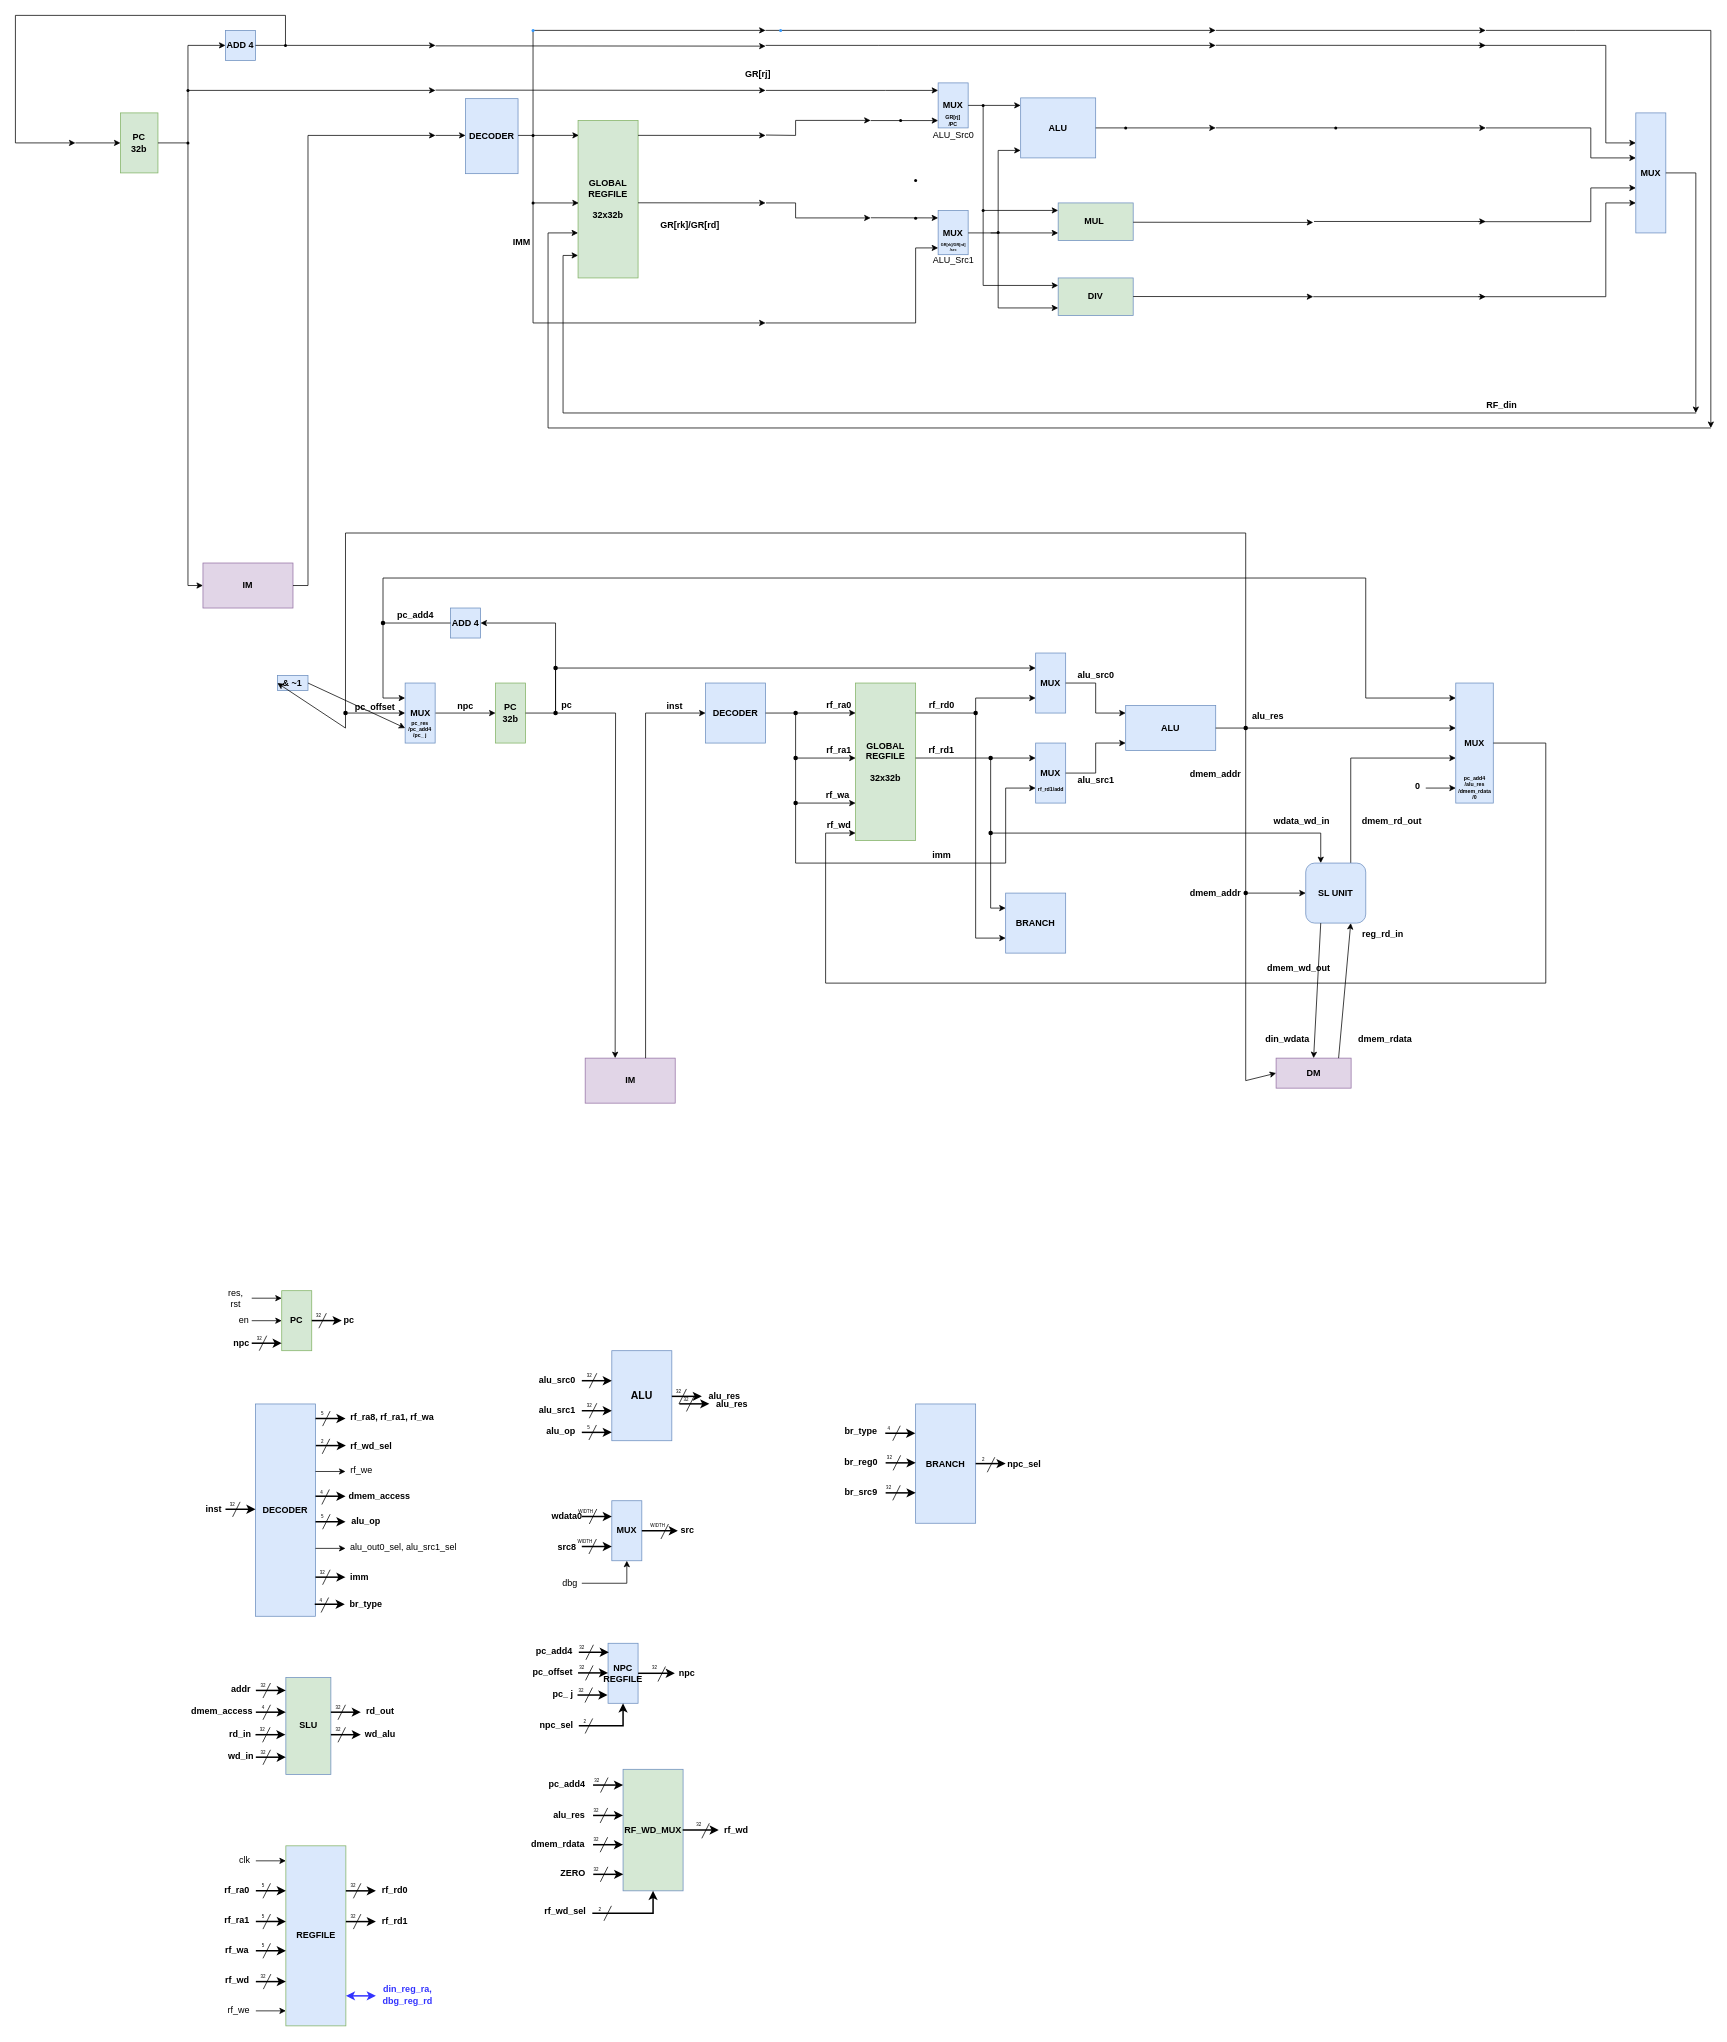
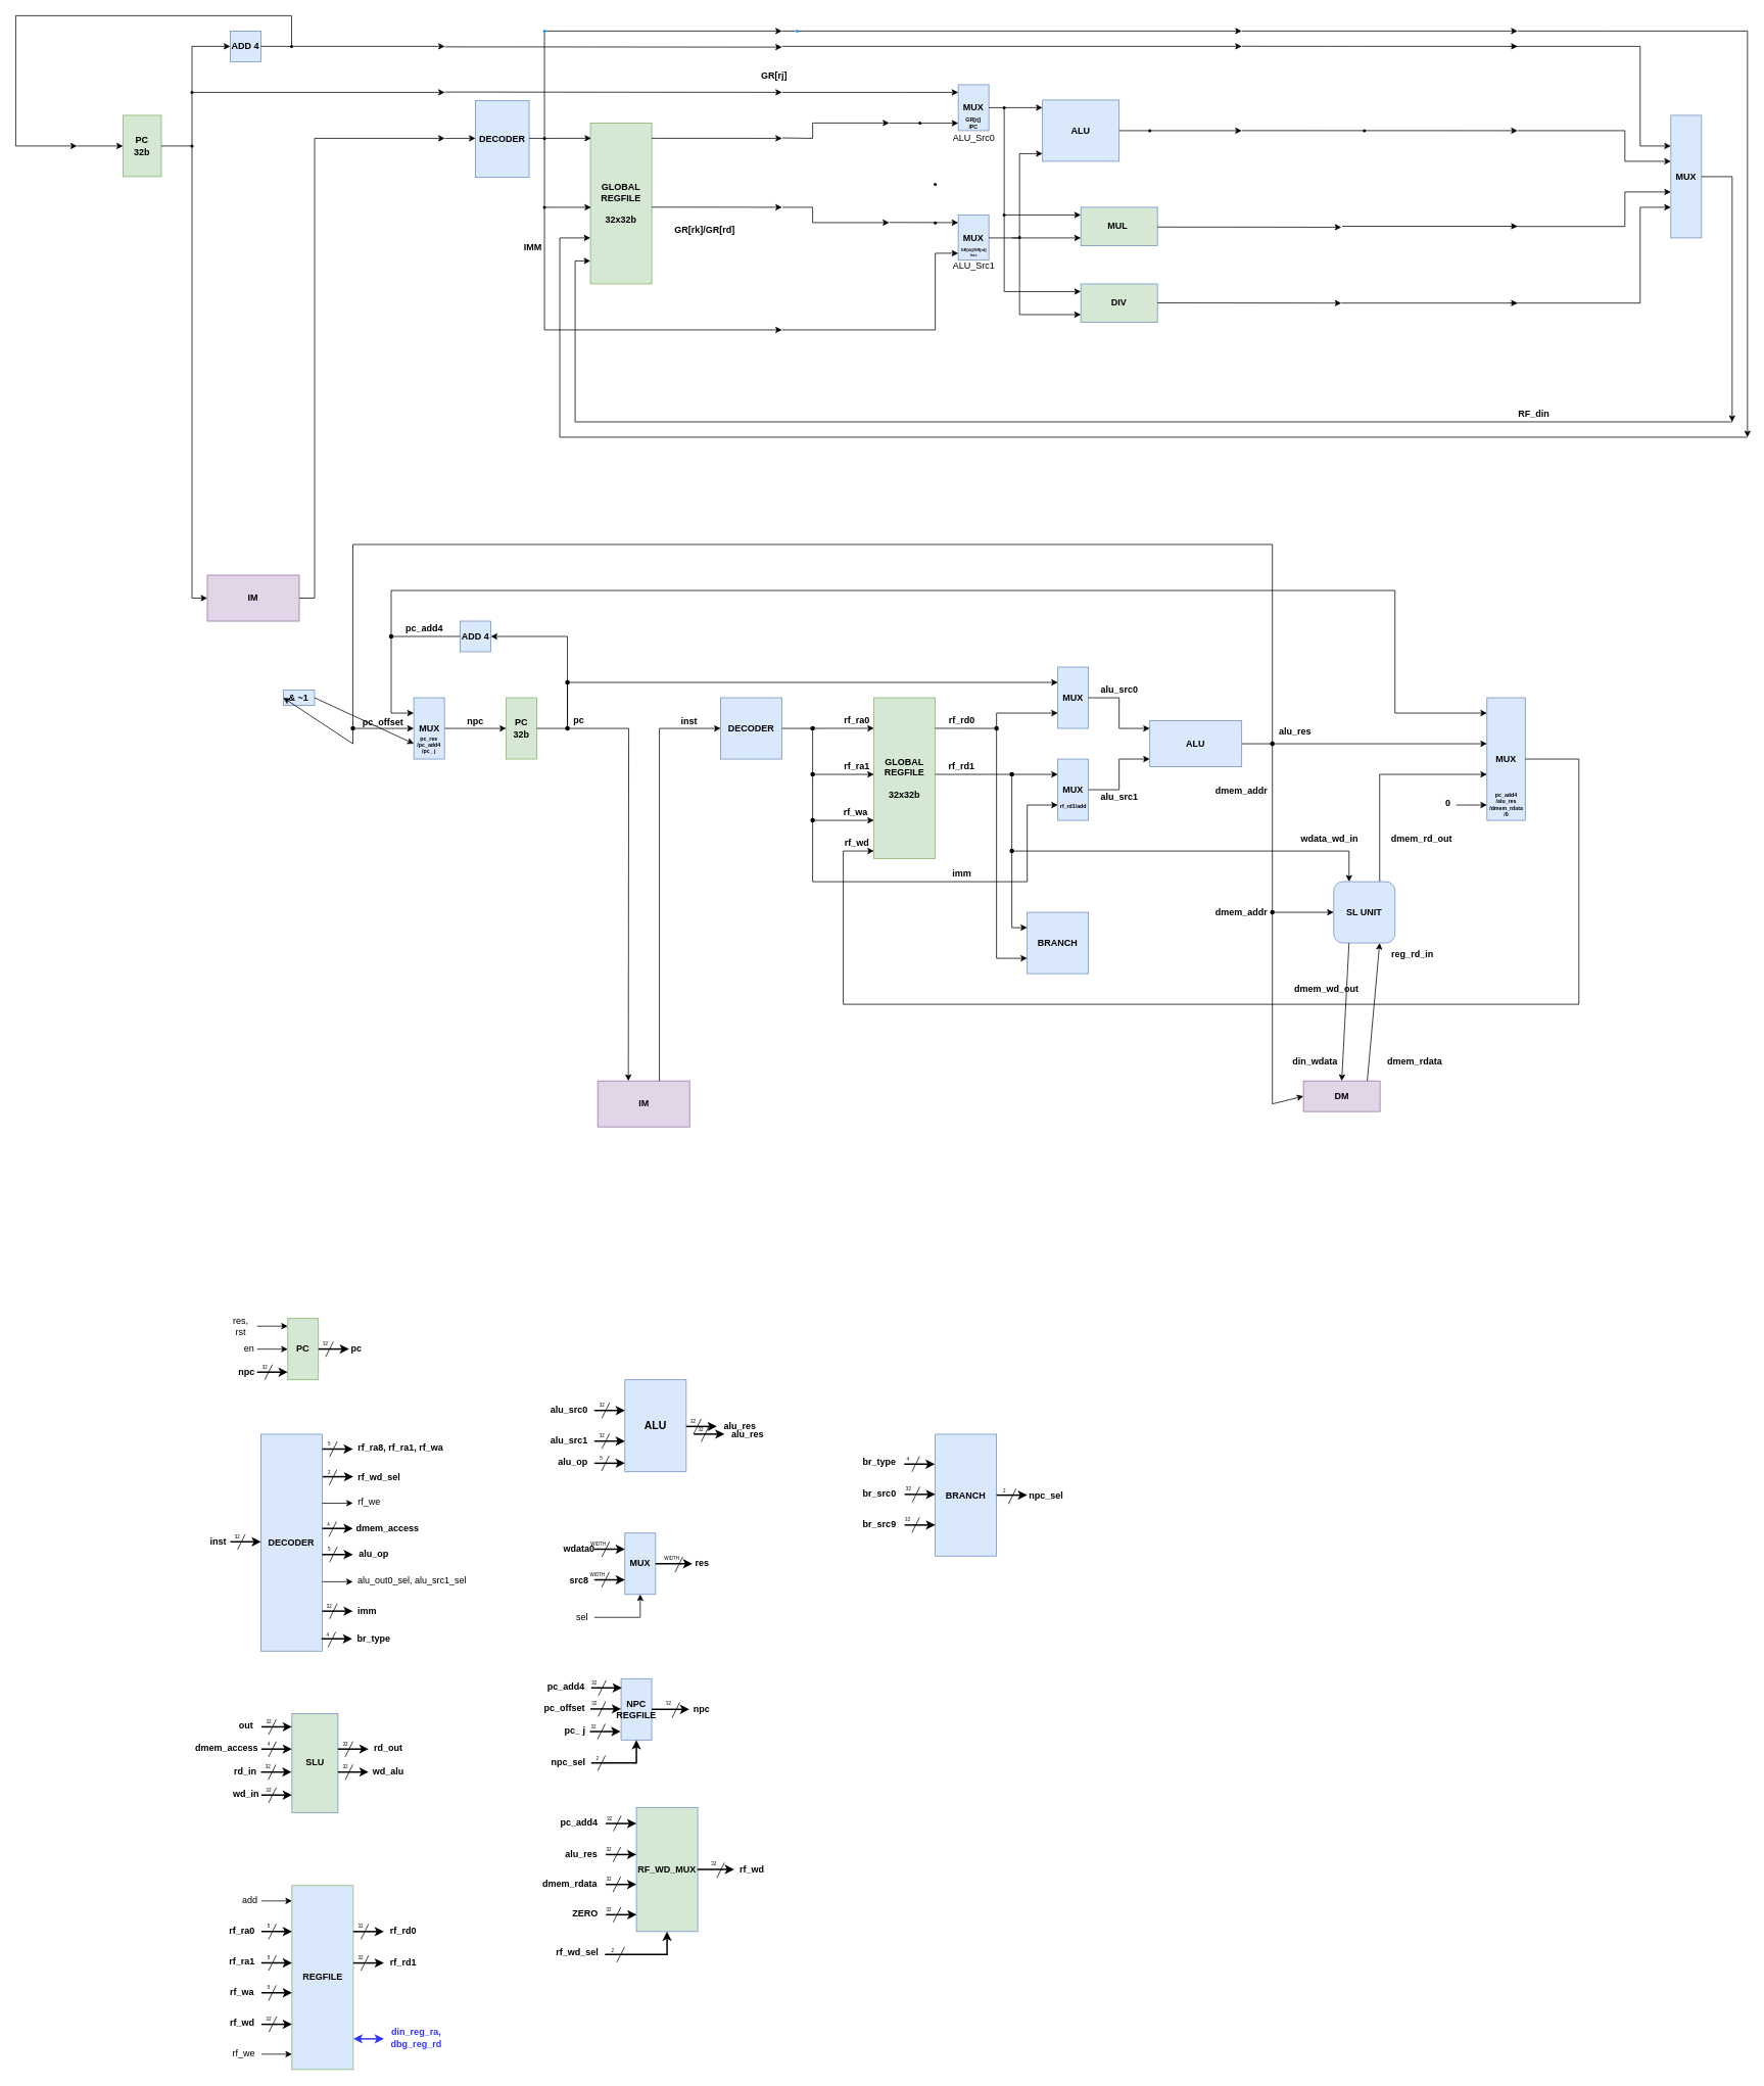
- <mxCell id="364" value="br_reg0" style="text;html=1;strokeColor=none;fillColor=none;align=center;verticalAlign=middle;whiteSpace=wrap;rounded=0;fontStyle=1" parent="1" vertex="1"><mxGeometry x="1120" y="1943.5" width="55" height="10" as="geometry" /></mxCell>
+ <mxCell id="364" value="br_src0" style="text;html=1;strokeColor=none;fillColor=none;align=center;verticalAlign=middle;whiteSpace=wrap;rounded=0;fontStyle=1" parent="1" vertex="1"><mxGeometry x="1120" y="1943.5" width="55" height="10" as="geometry" /></mxCell>
- <mxCell id="226" value="src" style="text;html=1;strokeColor=none;fillColor=none;align=center;verticalAlign=middle;whiteSpace=wrap;rounded=0;fontStyle=1" parent="1" vertex="1"><mxGeometry x="907.5" y="2032.5" width="15.5" height="15" as="geometry" /></mxCell>
+ <mxCell id="226" value="res" style="text;html=1;strokeColor=none;fillColor=none;align=center;verticalAlign=middle;whiteSpace=wrap;rounded=0;fontStyle=1" parent="1" vertex="1"><mxGeometry x="907.5" y="2032.5" width="15.5" height="15" as="geometry" /></mxCell>
- <mxCell id="231" value="dbg" style="text;html=1;strokeColor=none;fillColor=none;align=center;verticalAlign=middle;whiteSpace=wrap;rounded=0;" parent="1" vertex="1"><mxGeometry x="747.5" y="2102" width="22.5" height="16.5" as="geometry" /></mxCell>
+ <mxCell id="231" value="sel" style="text;html=1;strokeColor=none;fillColor=none;align=center;verticalAlign=middle;whiteSpace=wrap;rounded=0;" parent="1" vertex="1"><mxGeometry x="747.5" y="2102" width="22.5" height="16.5" as="geometry" /></mxCell>
- <mxCell id="332" value="addr" style="text;html=1;strokeColor=none;fillColor=none;align=center;verticalAlign=middle;whiteSpace=wrap;rounded=0;fontStyle=1" parent="1" vertex="1"><mxGeometry x="300.5" y="2247" width="40" height="10" as="geometry" /></mxCell>
+ <mxCell id="332" value="out" style="text;html=1;strokeColor=none;fillColor=none;align=center;verticalAlign=middle;whiteSpace=wrap;rounded=0;fontStyle=1" parent="1" vertex="1"><mxGeometry x="300.5" y="2247" width="40" height="10" as="geometry" /></mxCell>
- <mxCell id="150" value="clk" style="text;html=1;strokeColor=none;fillColor=none;align=center;verticalAlign=middle;whiteSpace=wrap;rounded=0;" parent="1" vertex="1"><mxGeometry x="315.5" y="2475" width="20" height="10" as="geometry" /></mxCell>
+ <mxCell id="150" value="add" style="text;html=1;strokeColor=none;fillColor=none;align=center;verticalAlign=middle;whiteSpace=wrap;rounded=0;" parent="1" vertex="1"><mxGeometry x="315.5" y="2475" width="20" height="10" as="geometry" /></mxCell>
